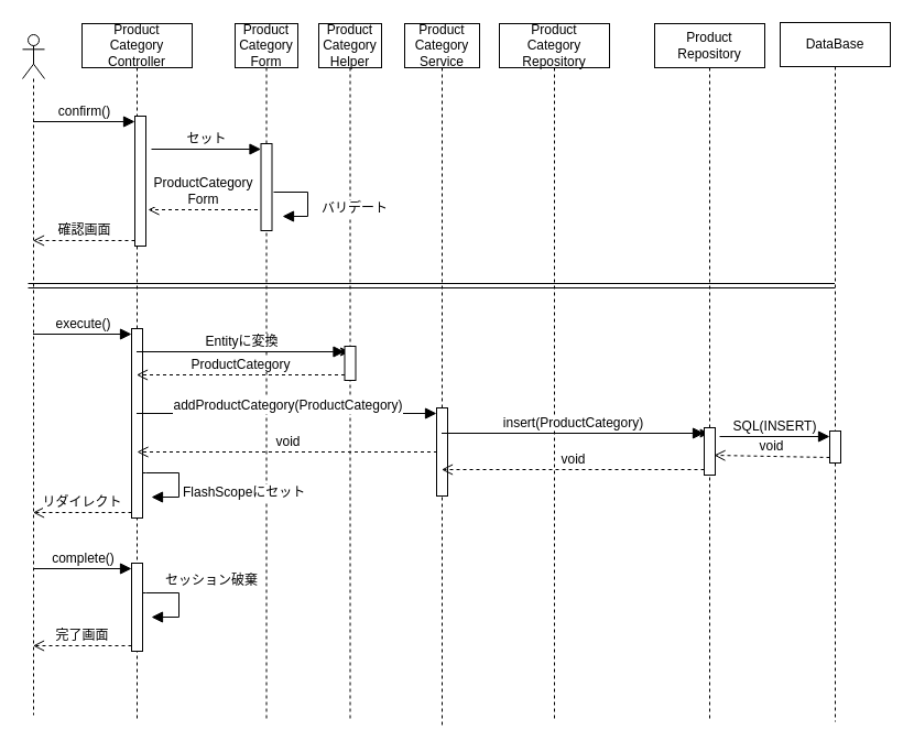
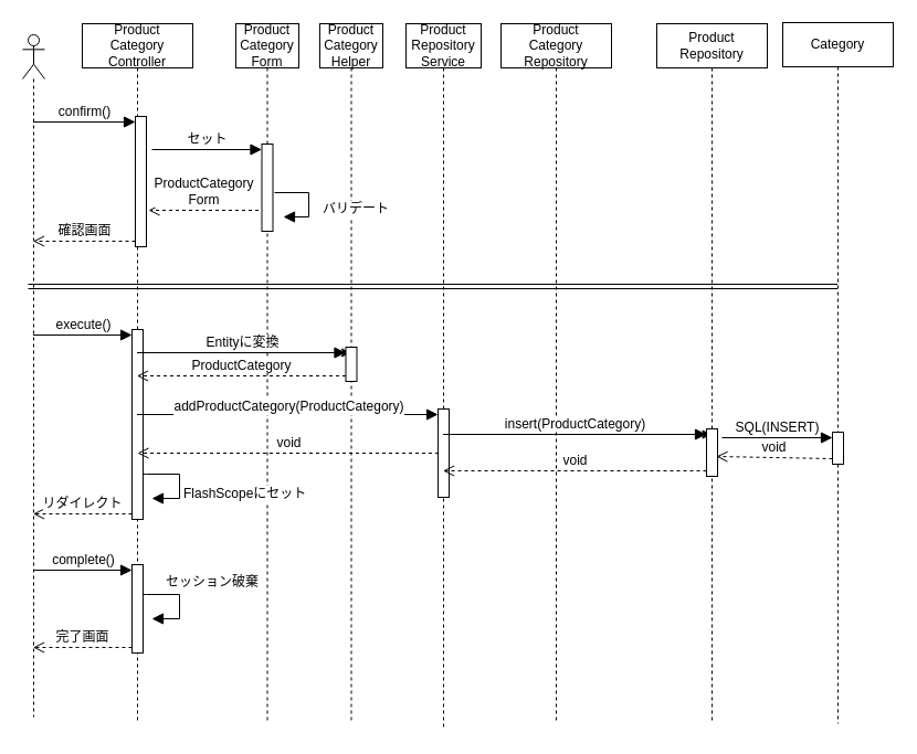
- <mxCell id="18" value="DataBase" style="shape=umlLifeline;perimeter=lifelinePerimeter;whiteSpace=wrap;html=1;container=1;dropTarget=0;collapsible=0;recursiveResize=0;outlineConnect=0;portConstraint=eastwest;newEdgeStyle={&quot;curved&quot;:0,&quot;rounded&quot;:0};" parent="1" vertex="1"><mxGeometry x="708" y="20" width="100" height="635" as="geometry" /></mxCell>
+ <mxCell id="18" value="Category" style="shape=umlLifeline;perimeter=lifelinePerimeter;whiteSpace=wrap;html=1;container=1;dropTarget=0;collapsible=0;recursiveResize=0;outlineConnect=0;portConstraint=eastwest;newEdgeStyle={&quot;curved&quot;:0,&quot;rounded&quot;:0};" parent="1" vertex="1"><mxGeometry x="708" y="20" width="100" height="635" as="geometry" /></mxCell>
- <mxCell id="7" value="Product&lt;br&gt;Category&lt;br&gt;&lt;div&gt;Service&lt;/div&gt;" style="shape=umlLifeline;perimeter=lifelinePerimeter;whiteSpace=wrap;html=1;container=1;dropTarget=0;collapsible=0;recursiveResize=0;outlineConnect=0;portConstraint=eastwest;newEdgeStyle={&quot;curved&quot;:0,&quot;rounded&quot;:0};" parent="1" vertex="1"><mxGeometry x="367" y="21" width="68" height="640" as="geometry" /></mxCell>
+ <mxCell id="7" value="Product&lt;br&gt;Repository&lt;br&gt;&lt;div&gt;Service&lt;/div&gt;" style="shape=umlLifeline;perimeter=lifelinePerimeter;whiteSpace=wrap;html=1;container=1;dropTarget=0;collapsible=0;recursiveResize=0;outlineConnect=0;portConstraint=eastwest;newEdgeStyle={&quot;curved&quot;:0,&quot;rounded&quot;:0};" parent="1" vertex="1"><mxGeometry x="367" y="21" width="68" height="640" as="geometry" /></mxCell>
